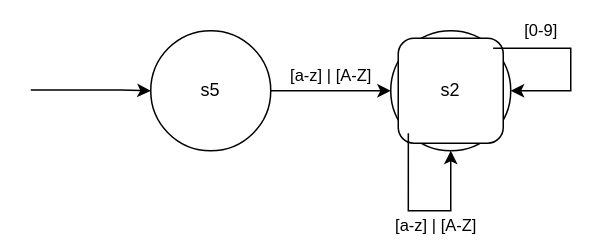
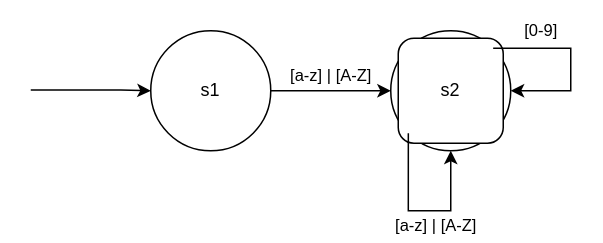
- <mxCell id="3" value="s5" style="ellipse;whiteSpace=wrap;html=1;aspect=fixed;" parent="1" vertex="1"><mxGeometry x="100" y="20" width="80" height="80" as="geometry" /></mxCell>
+ <mxCell id="3" value="s1" style="ellipse;whiteSpace=wrap;html=1;aspect=fixed;" parent="1" vertex="1"><mxGeometry x="100" y="20" width="80" height="80" as="geometry" /></mxCell>
